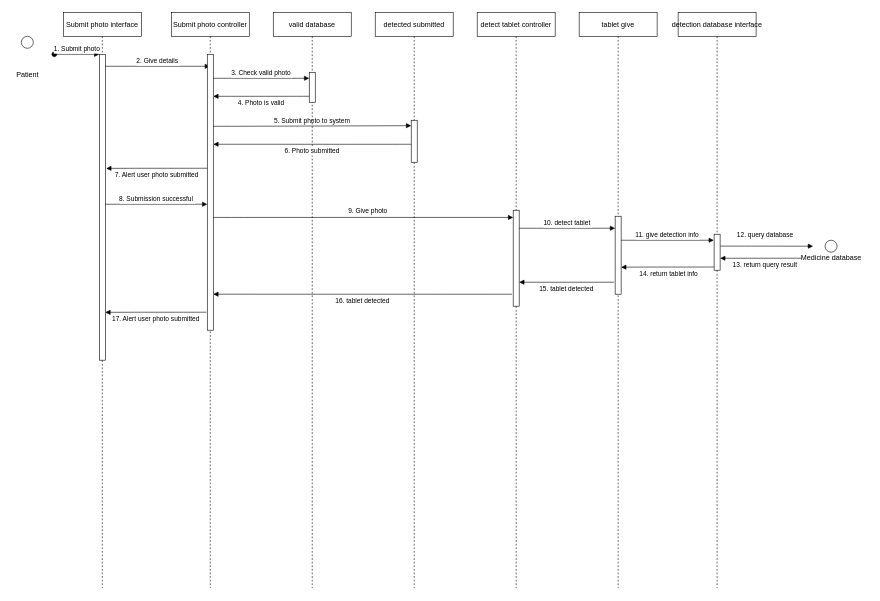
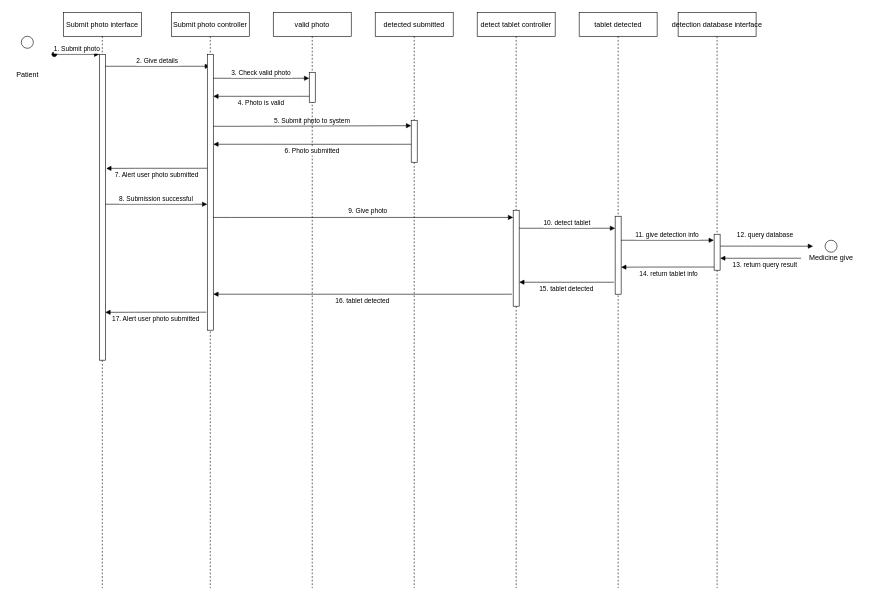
- <mxCell id="10" value="valid database" style="shape=umlLifeline;perimeter=lifelinePerimeter;container=1;collapsible=0;recursiveResize=0;rounded=0;shadow=0;strokeWidth=1;" vertex="1" parent="1"><mxGeometry x="455" y="20" width="130" height="960" as="geometry" /></mxCell>
+ <mxCell id="10" value="valid photo" style="shape=umlLifeline;perimeter=lifelinePerimeter;container=1;collapsible=0;recursiveResize=0;rounded=0;shadow=0;strokeWidth=1;" vertex="1" parent="1"><mxGeometry x="455" y="20" width="130" height="960" as="geometry" /></mxCell>
- <mxCell id="18" value="tablet give" style="shape=umlLifeline;perimeter=lifelinePerimeter;container=1;collapsible=0;recursiveResize=0;rounded=0;shadow=0;strokeWidth=1;" vertex="1" parent="1"><mxGeometry x="965" y="20" width="130" height="960" as="geometry" /></mxCell>
+ <mxCell id="18" value="tablet detected" style="shape=umlLifeline;perimeter=lifelinePerimeter;container=1;collapsible=0;recursiveResize=0;rounded=0;shadow=0;strokeWidth=1;" vertex="1" parent="1"><mxGeometry x="965" y="20" width="130" height="960" as="geometry" /></mxCell>
- <mxCell id="33" value="Medicine database" style="text;html=1;align=center;verticalAlign=middle;resizable=0;points=[];autosize=1;strokeColor=none;fillColor=none;" vertex="1" parent="1"><mxGeometry x="1325" y="420" width="120" height="20" as="geometry" /></mxCell>
+ <mxCell id="33" value="Medicine give" style="text;html=1;align=center;verticalAlign=middle;resizable=0;points=[];autosize=1;strokeColor=none;fillColor=none;" vertex="1" parent="1"><mxGeometry x="1325" y="420" width="120" height="20" as="geometry" /></mxCell>
